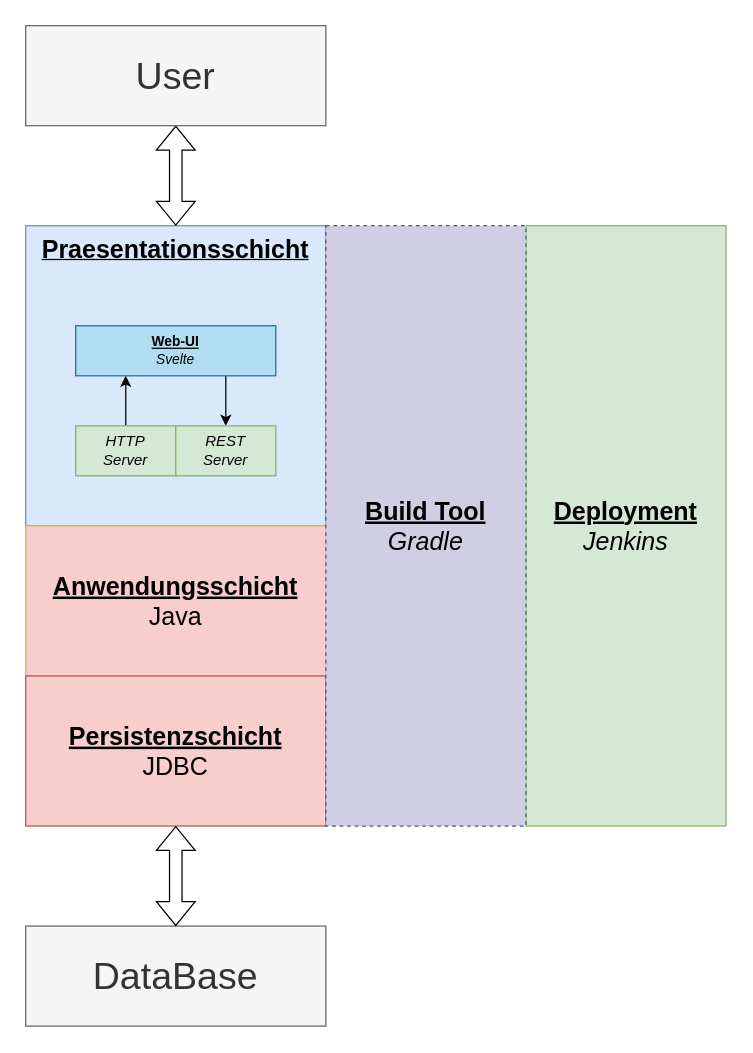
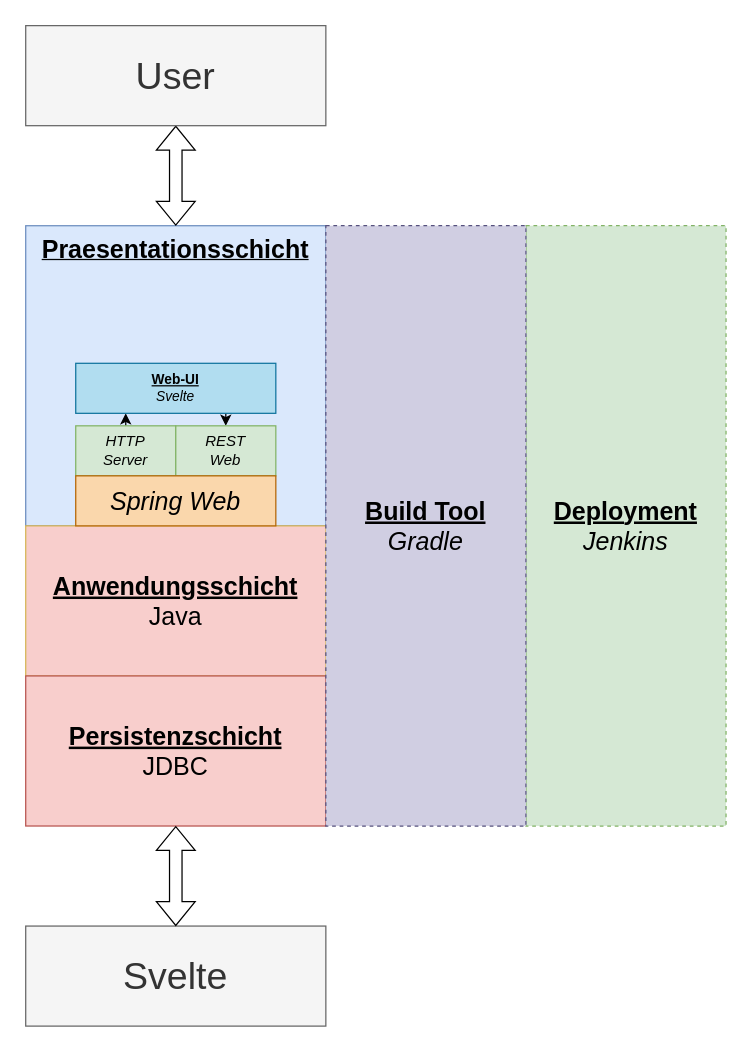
- <mxCell id="8" value="&lt;b&gt;&lt;u&gt;Web-UI&lt;/u&gt;&lt;/b&gt;&lt;br&gt;&lt;i&gt;Svelte&lt;/i&gt;" style="rounded=0;whiteSpace=wrap;html=1;labelBackgroundColor=none;fontSize=11;fillColor=#b1ddf0;strokeColor=#10739e;" parent="1" vertex="1"><mxGeometry x="60" y="260" width="160" height="40" as="geometry" /></mxCell>
+ <mxCell id="8" value="&lt;b&gt;&lt;u&gt;Web-UI&lt;/u&gt;&lt;/b&gt;&lt;br&gt;&lt;i&gt;Svelte&lt;/i&gt;" style="rounded=0;whiteSpace=wrap;html=1;labelBackgroundColor=none;fontSize=11;fillColor=#b1ddf0;strokeColor=#10739e;" parent="1" vertex="1"><mxGeometry x="60" y="290" width="160" height="40" as="geometry" /></mxCell>
- <mxCell id="11" value="&lt;i&gt;REST&lt;br&gt;Server&lt;/i&gt;" style="rounded=0;whiteSpace=wrap;html=1;fontSize=12;fillColor=#d5e8d4;strokeColor=#82b366;" parent="1" vertex="1"><mxGeometry x="140" y="340" width="80" height="40" as="geometry" /></mxCell>
+ <mxCell id="11" value="&lt;i&gt;REST&lt;br&gt;Web&lt;/i&gt;" style="rounded=0;whiteSpace=wrap;html=1;fontSize=12;fillColor=#d5e8d4;strokeColor=#82b366;" parent="1" vertex="1"><mxGeometry x="140" y="340" width="80" height="40" as="geometry" /></mxCell>
+ <mxCell id="12" value="&lt;i style=&quot;&quot;&gt;Spring Web&lt;/i&gt;" style="rounded=0;whiteSpace=wrap;html=1;fontSize=20;fillColor=#fad7ac;strokeColor=#b46504;" parent="1" vertex="1"><mxGeometry x="60" y="380" width="160" height="40" as="geometry" /></mxCell>
- <mxCell id="5" value="&lt;font style=&quot;font-size: 20px;&quot;&gt;&lt;b&gt;&lt;u&gt;Deployment&lt;/u&gt;&lt;/b&gt;&lt;br&gt;&lt;i&gt;Jenkins&lt;/i&gt;&lt;/font&gt;" style="rounded=0;whiteSpace=wrap;html=1;fillColor=#d5e8d4;strokeColor=#82b366;" parent="1" vertex="1"><mxGeometry x="420" y="180" width="160" height="480" as="geometry" /></mxCell>
+ <mxCell id="5" value="&lt;font style=&quot;font-size: 20px;&quot;&gt;&lt;b&gt;&lt;u&gt;Deployment&lt;/u&gt;&lt;/b&gt;&lt;br&gt;&lt;i&gt;Jenkins&lt;/i&gt;&lt;/font&gt;" style="rounded=0;whiteSpace=wrap;html=1;fillColor=#d5e8d4;strokeColor=#82b366;dashed=1;" parent="1" vertex="1"><mxGeometry x="420" y="180" width="160" height="480" as="geometry" /></mxCell>
- <mxCell id="15" value="&lt;font style=&quot;font-size: 30px;&quot;&gt;DataBase&lt;/font&gt;" style="rounded=0;whiteSpace=wrap;html=1;fillColor=#f5f5f5;fontColor=#333333;strokeColor=#666666;" vertex="1" parent="1"><mxGeometry x="20" y="740" width="240" height="80" as="geometry" /></mxCell>
+ <mxCell id="15" value="&lt;font style=&quot;font-size: 30px;&quot;&gt;Svelte&lt;/font&gt;" style="rounded=0;whiteSpace=wrap;html=1;fillColor=#f5f5f5;fontColor=#333333;strokeColor=#666666;" vertex="1" parent="1"><mxGeometry x="20" y="740" width="240" height="80" as="geometry" /></mxCell>
